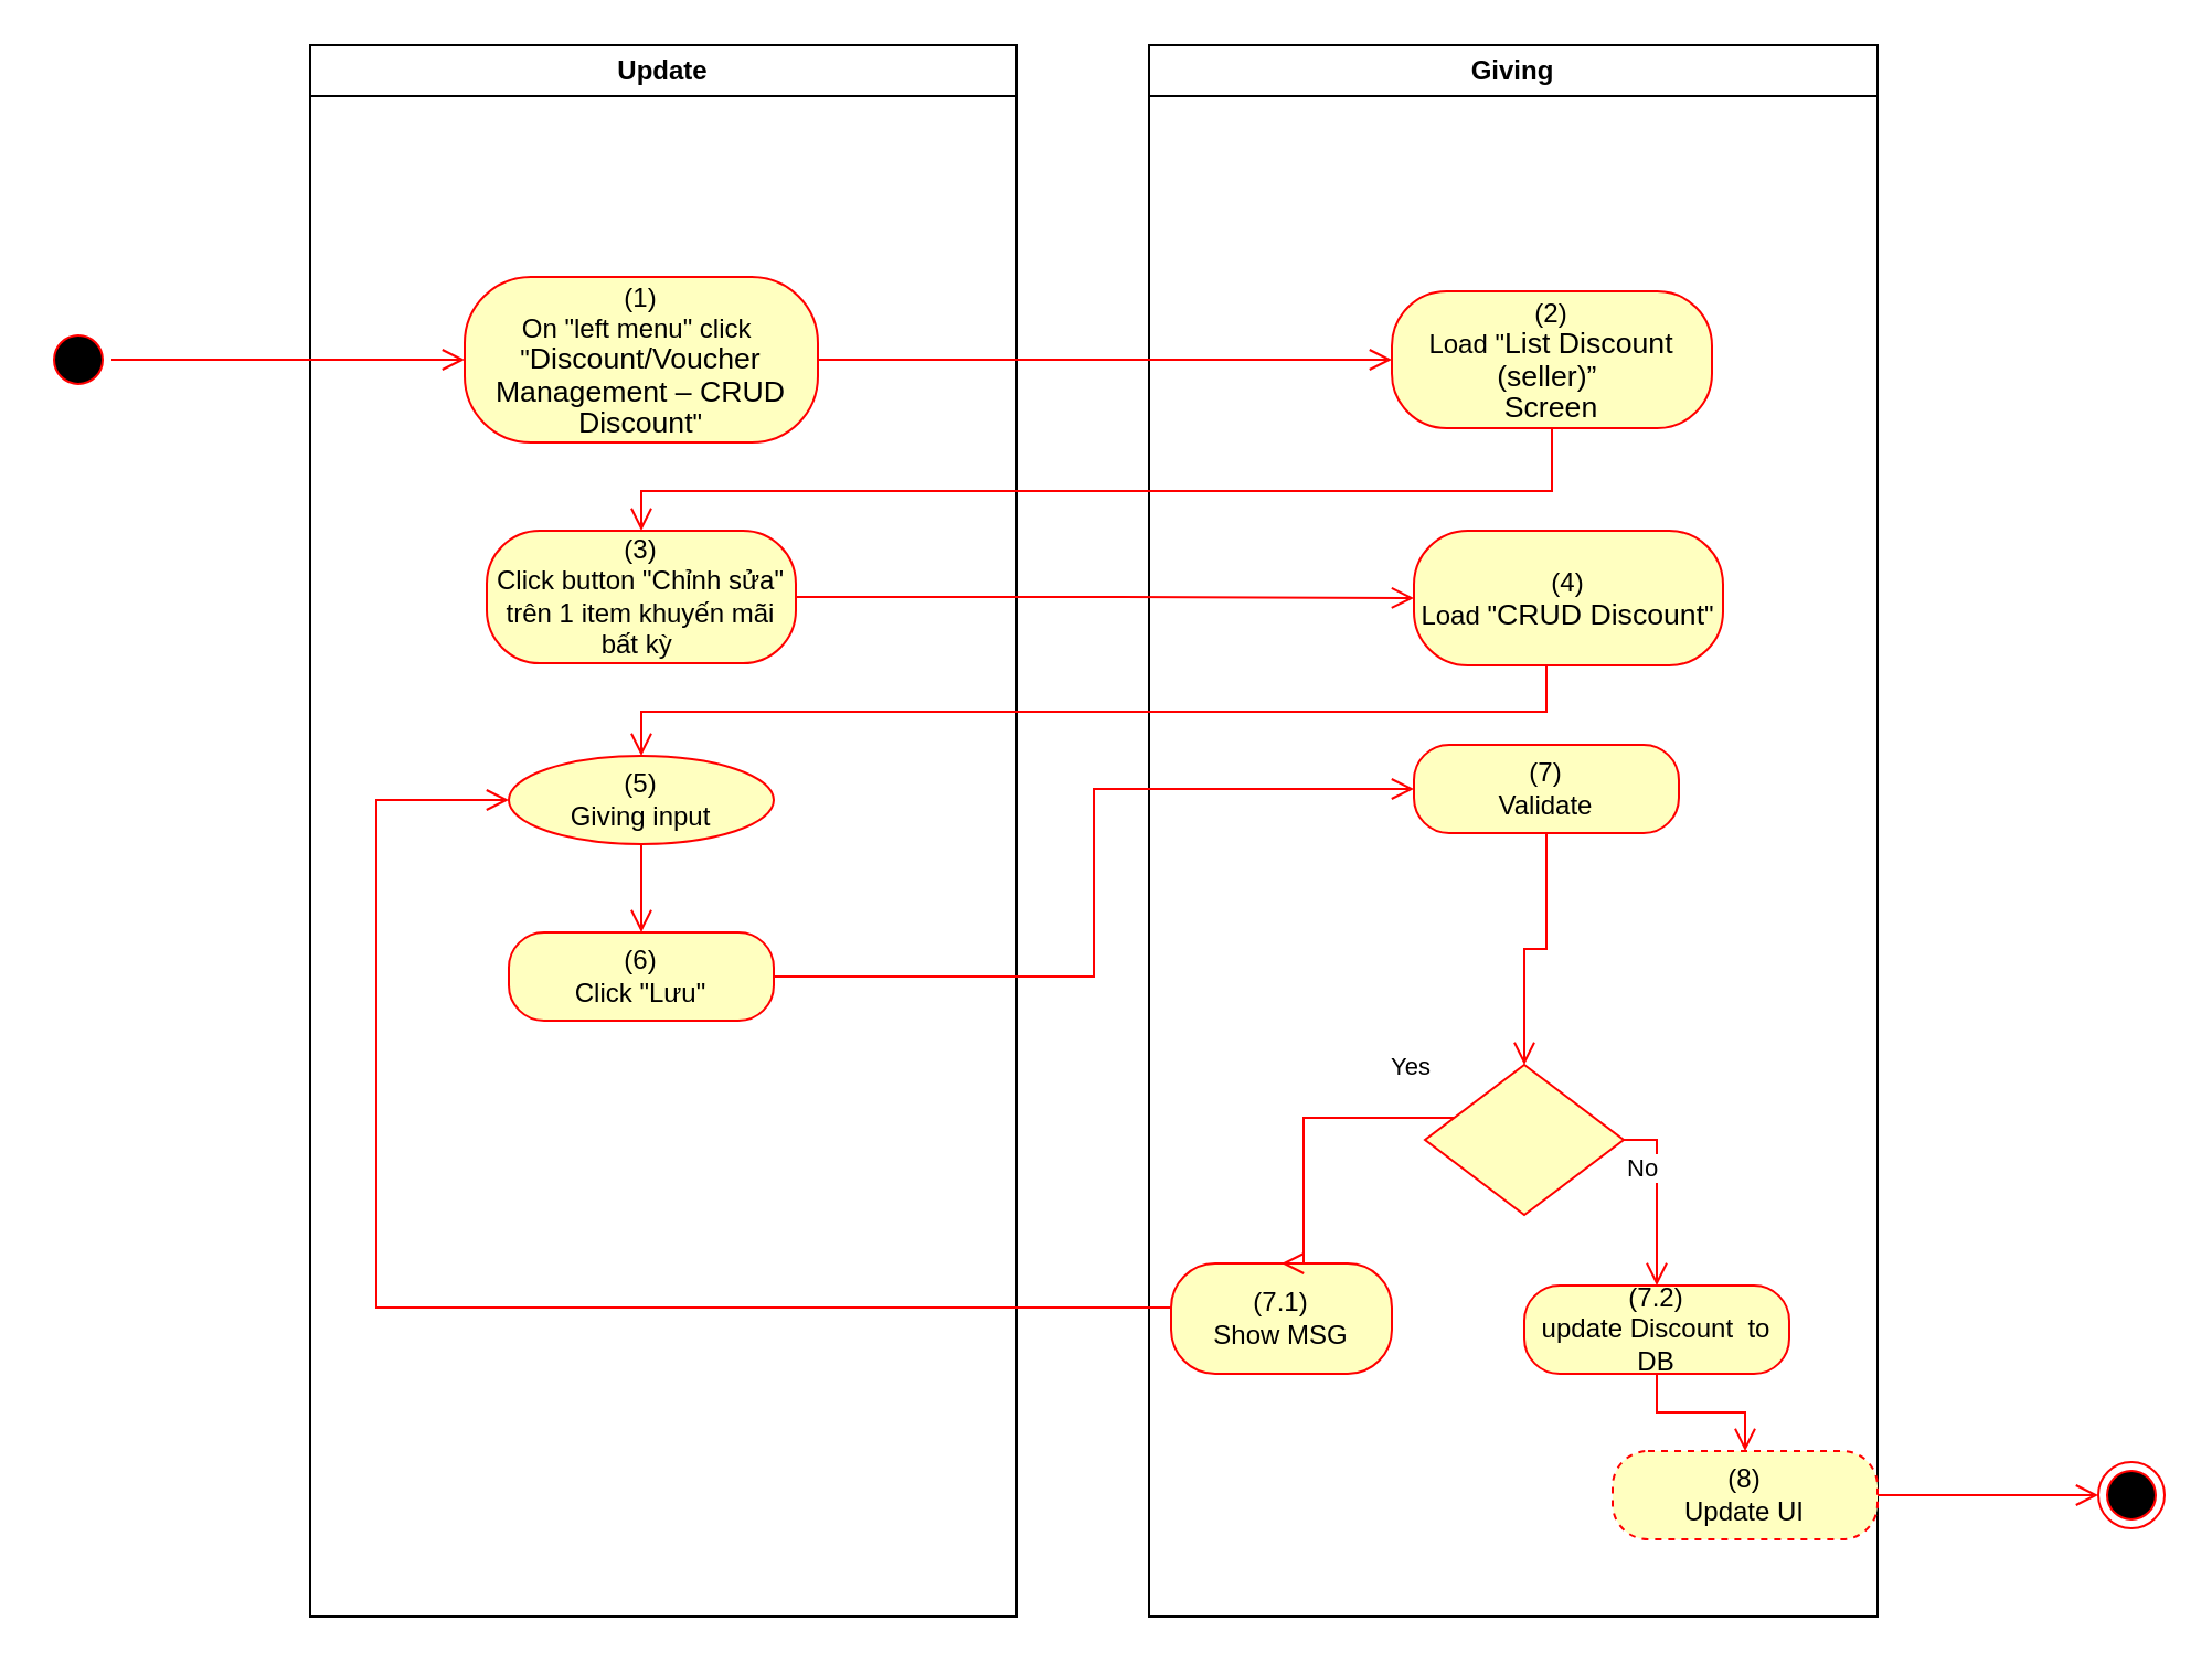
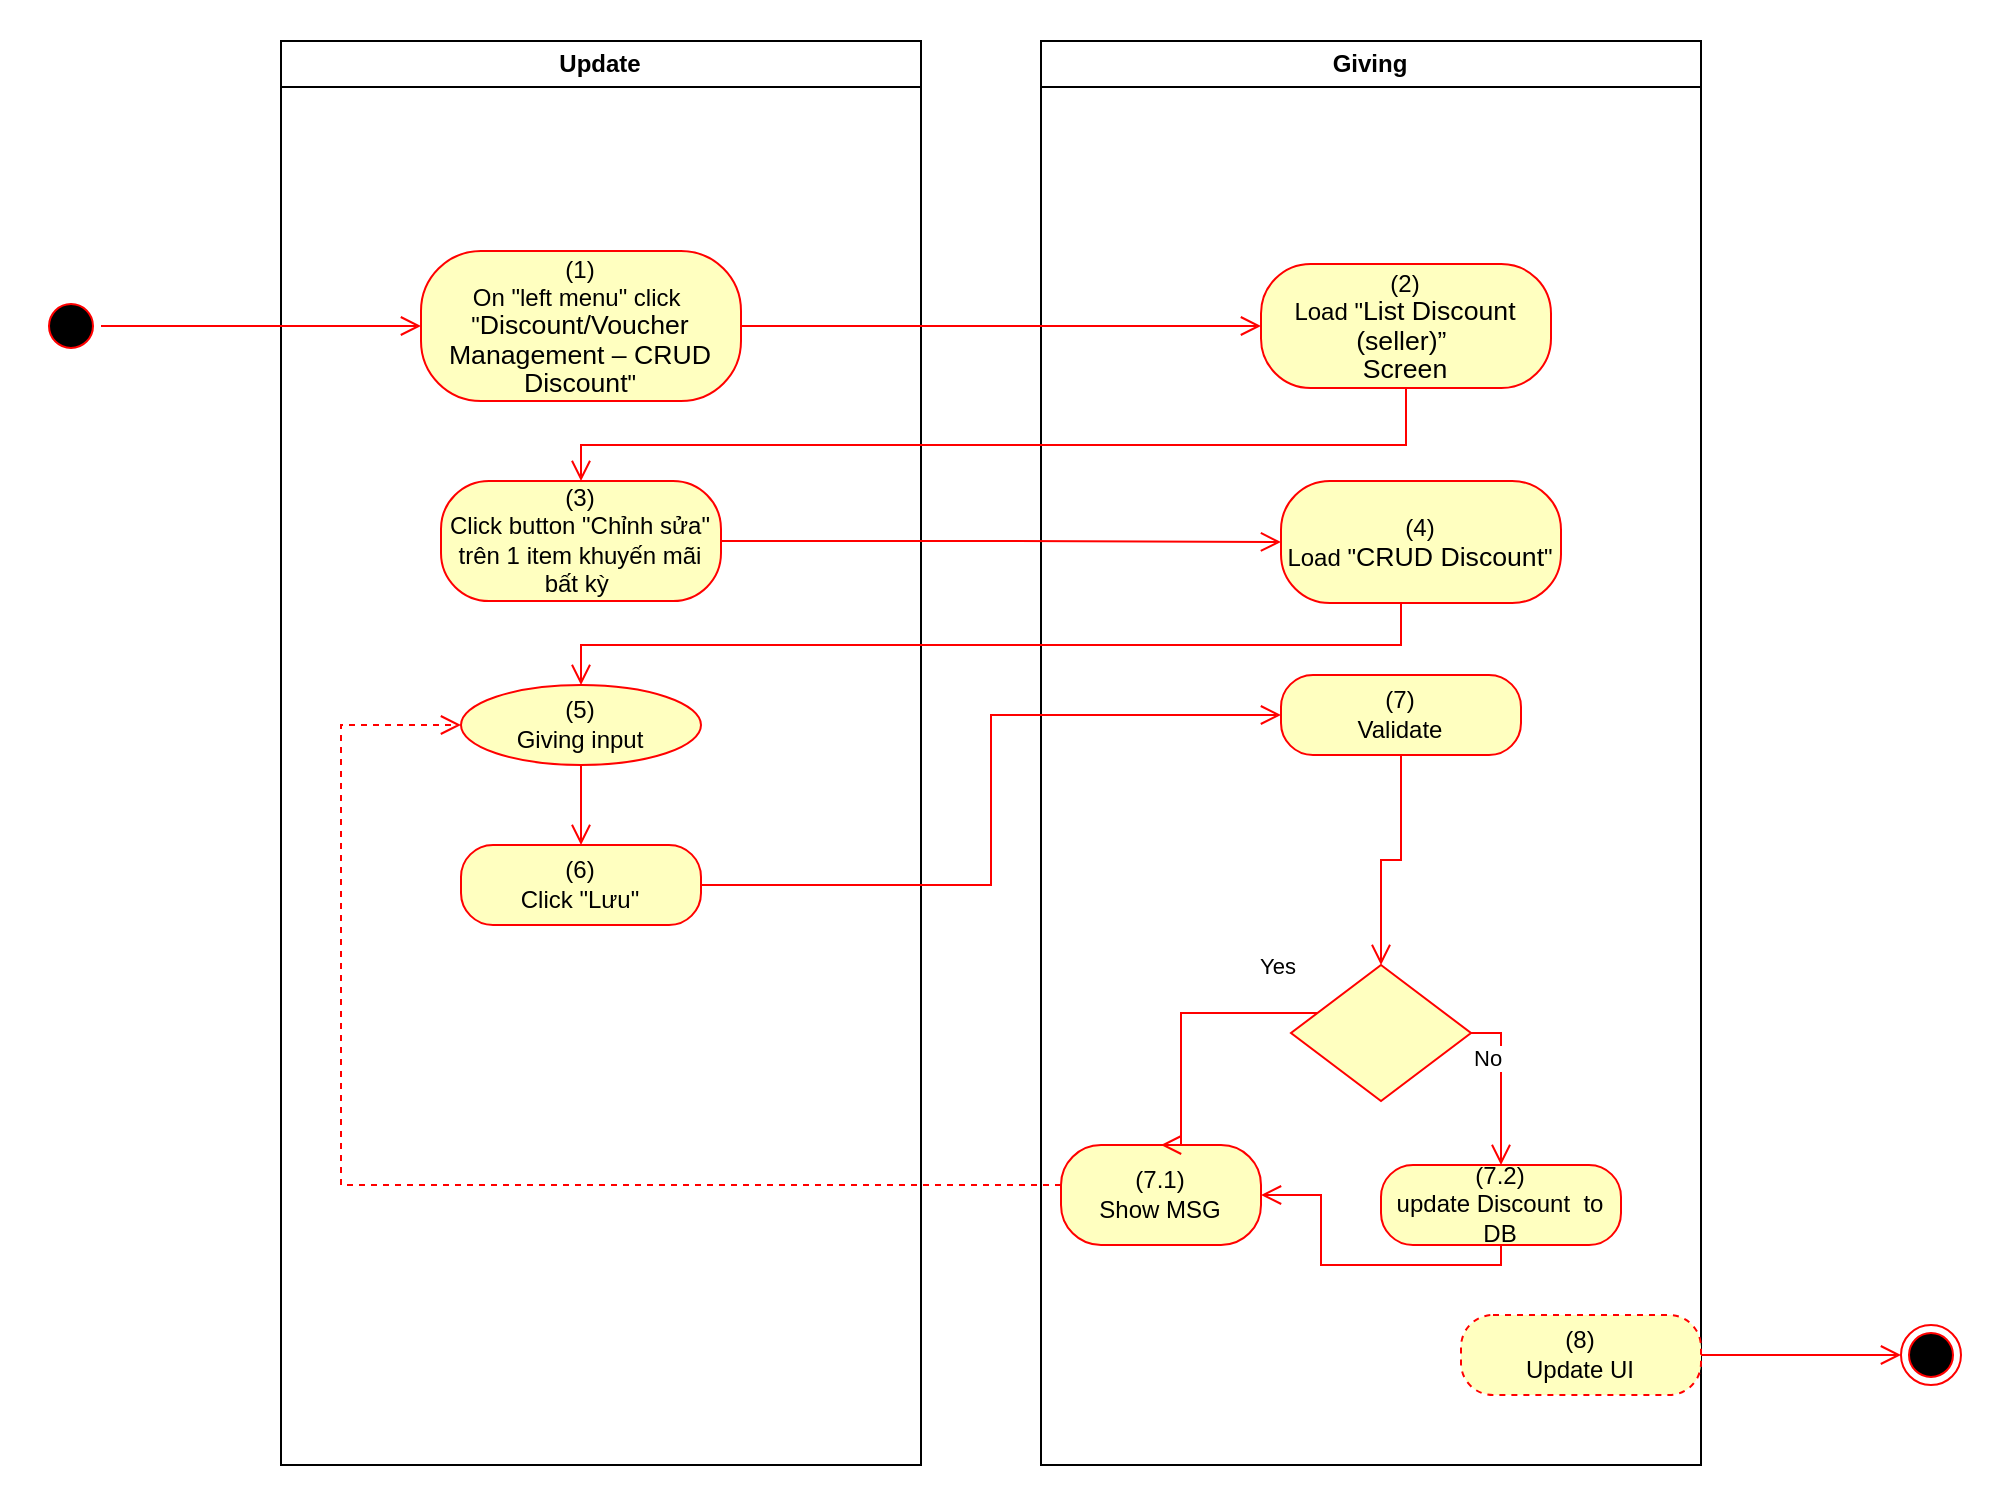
- <mxCell id="27" value="" style="edgeStyle=orthogonalEdgeStyle;html=1;verticalAlign=bottom;endArrow=open;endSize=8;strokeColor=#ff0000;rounded=0;entryX=0;entryY=0.5;entryDx=0;entryDy=0;" edge="1" parent="1" source="17" target="6"><mxGeometry relative="1" as="geometry"><mxPoint x="590" y="672" as="targetPoint" /><Array as="points"><mxPoint x="170" y="592" /><mxPoint x="170" y="362" /></Array></mxGeometry></mxCell>
+ <mxCell id="27" value="" style="edgeStyle=orthogonalEdgeStyle;html=1;verticalAlign=bottom;endArrow=open;endSize=8;strokeColor=#ff0000;rounded=0;entryX=0;entryY=0.5;entryDx=0;entryDy=0;dashed=1;" edge="1" parent="1" source="17" target="6"><mxGeometry relative="1" as="geometry"><mxPoint x="590" y="672" as="targetPoint" /><Array as="points"><mxPoint x="170" y="592" /><mxPoint x="170" y="362" /></Array></mxGeometry></mxCell>
- <mxCell id="16" value="" style="edgeStyle=orthogonalEdgeStyle;html=1;verticalAlign=bottom;endArrow=open;endSize=8;strokeColor=#ff0000;rounded=0;exitX=0.5;exitY=1;exitDx=0;exitDy=0;entryX=0.5;entryY=0;entryDx=0;entryDy=0;" edge="1" parent="8" source="14" target="15"><mxGeometry relative="1" as="geometry"><mxPoint x="170" y="642" as="targetPoint" /></mxGeometry></mxCell>
+ <mxCell id="16" value="" style="edgeStyle=orthogonalEdgeStyle;html=1;verticalAlign=bottom;endArrow=open;endSize=8;strokeColor=#ff0000;rounded=0;exitX=0.5;exitY=1;exitDx=0;exitDy=0;" edge="1" parent="8" source="14" target="17"><mxGeometry relative="1" as="geometry"><mxPoint x="170" y="642" as="targetPoint" /></mxGeometry></mxCell>
